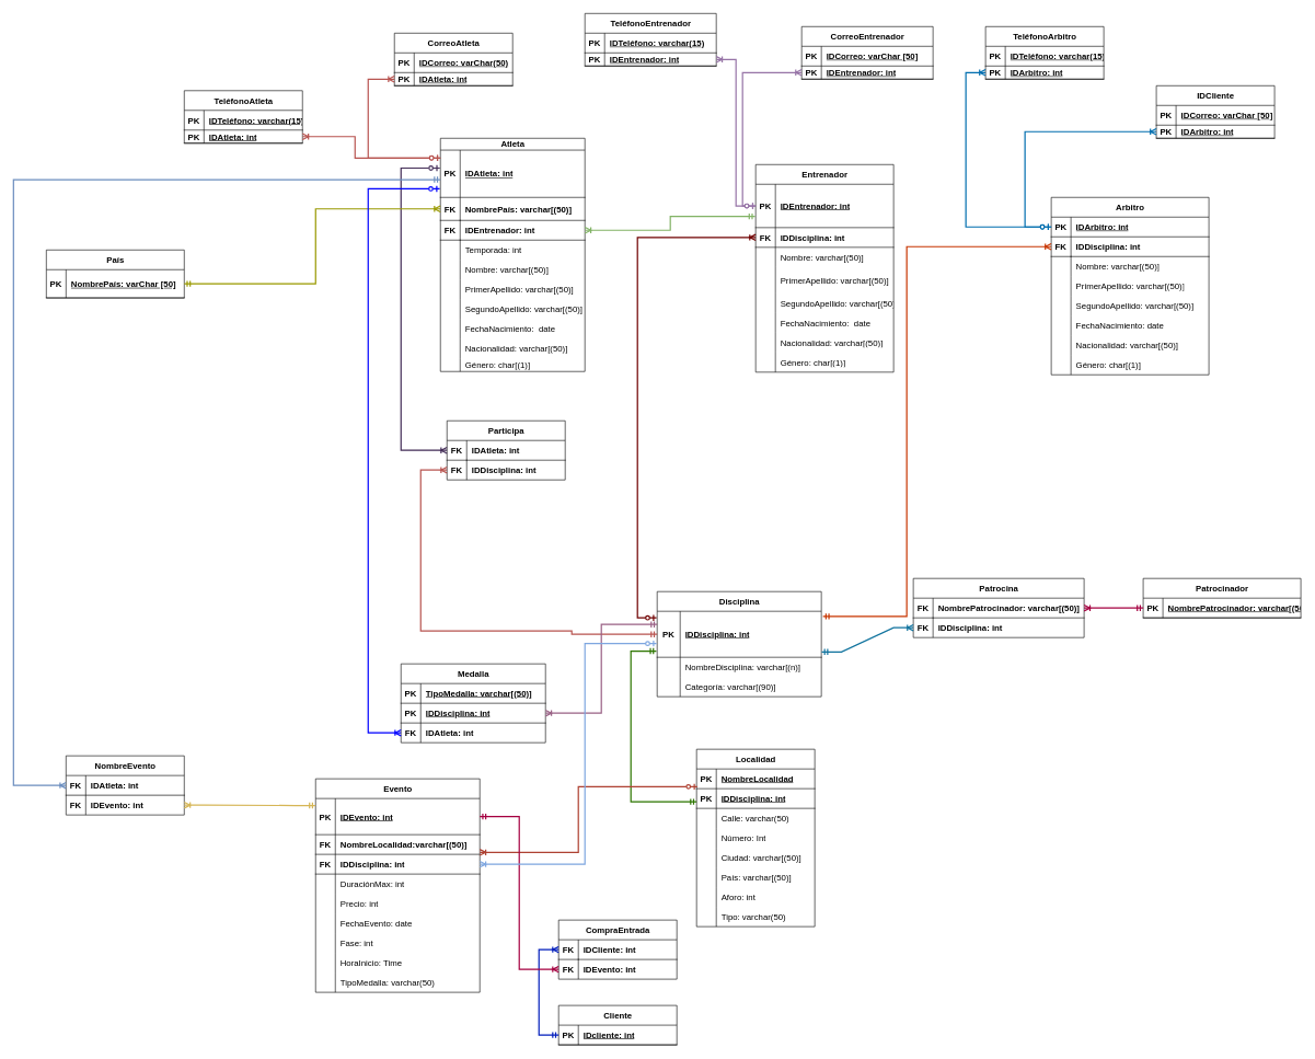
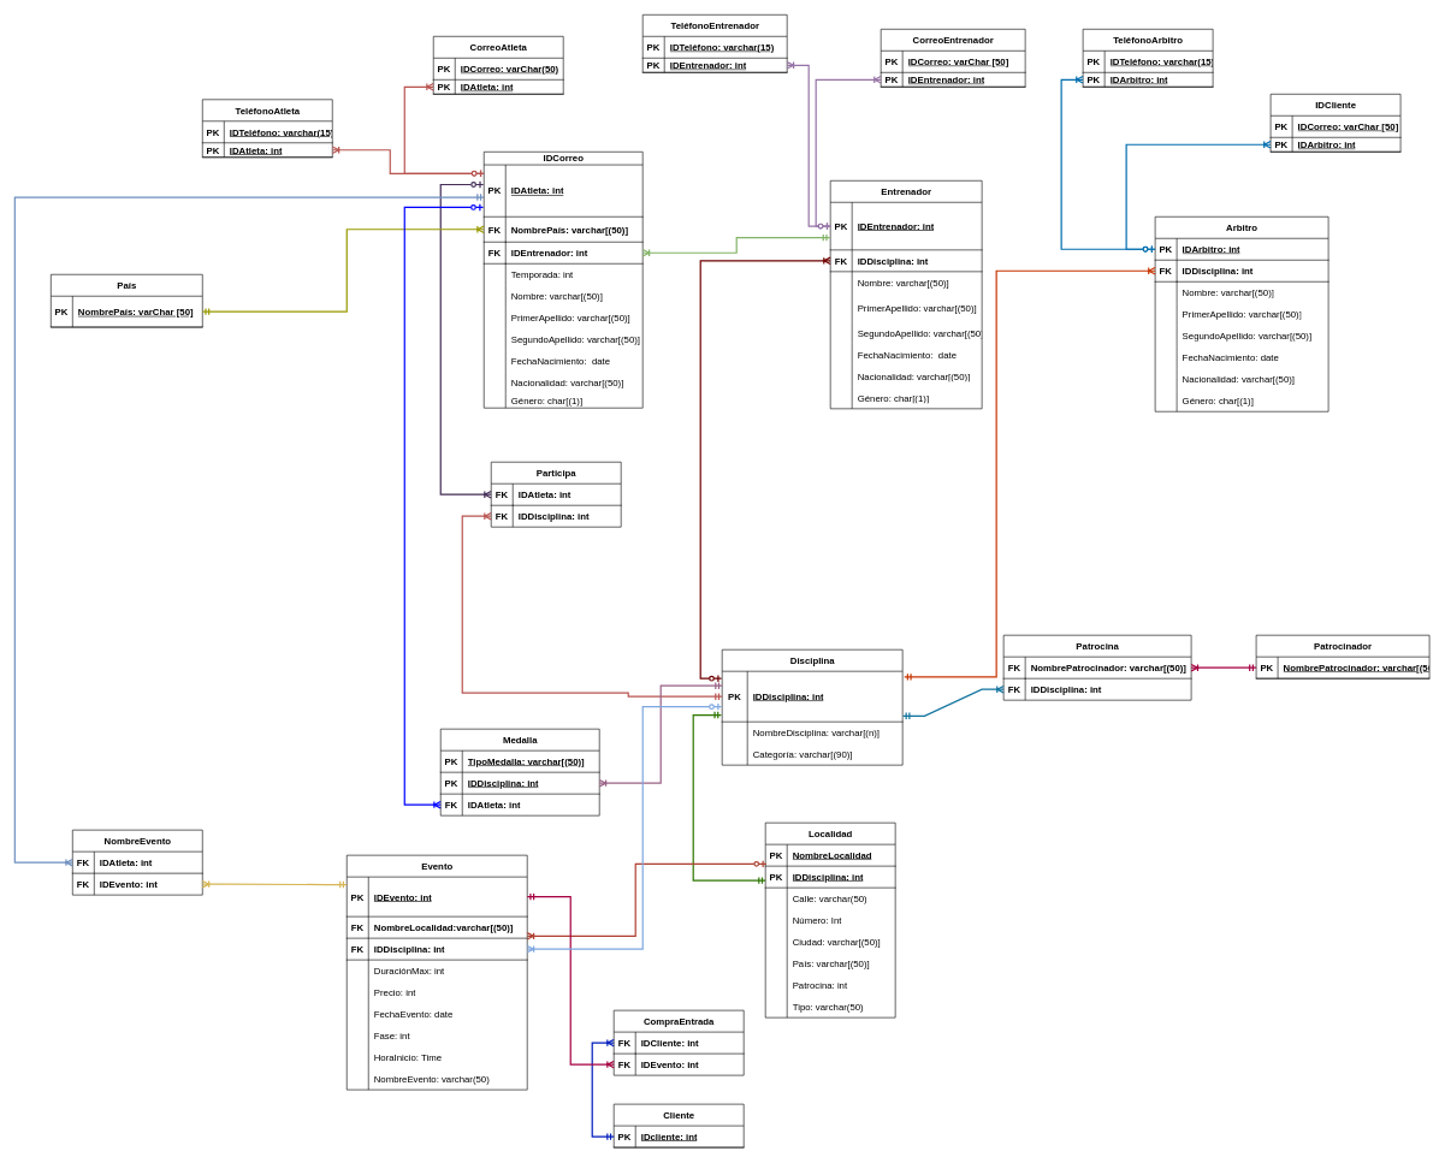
- <mxCell id="119" value="Atleta" style="shape=table;startSize=18;container=1;collapsible=1;childLayout=tableLayout;fixedRows=1;rowLines=0;fontStyle=1;align=center;resizeLast=1;html=1;fontSize=13;" parent="1" vertex="1"><mxGeometry x="670" y="210" width="220" height="355" as="geometry" /></mxCell>
+ <mxCell id="119" value="IDCorreo" style="shape=table;startSize=18;container=1;collapsible=1;childLayout=tableLayout;fixedRows=1;rowLines=0;fontStyle=1;align=center;resizeLast=1;html=1;fontSize=13;" parent="1" vertex="1"><mxGeometry x="670" y="210" width="220" height="355" as="geometry" /></mxCell>
- <mxCell id="111" value="Aforo: int" style="shape=partialRectangle;connectable=0;fillColor=none;top=0;left=0;bottom=0;right=0;align=left;spacingLeft=6;overflow=hidden;fontSize=13;" parent="109" vertex="1"><mxGeometry x="30" width="150" height="30" as="geometry"><mxRectangle width="150" height="30" as="alternateBounds" /></mxGeometry></mxCell>
+ <mxCell id="111" value="Patrocina: int" style="shape=partialRectangle;connectable=0;fillColor=none;top=0;left=0;bottom=0;right=0;align=left;spacingLeft=6;overflow=hidden;fontSize=13;" parent="109" vertex="1"><mxGeometry x="30" width="150" height="30" as="geometry"><mxRectangle width="150" height="30" as="alternateBounds" /></mxGeometry></mxCell>
- <mxCell id="29" value="TipoMedalla: varchar(50)" style="shape=partialRectangle;connectable=0;fillColor=none;top=0;left=0;bottom=0;right=0;align=left;spacingLeft=6;overflow=hidden;fontSize=13;" parent="27" vertex="1"><mxGeometry x="30" width="220" height="30" as="geometry"><mxRectangle width="220" height="30" as="alternateBounds" /></mxGeometry></mxCell>
+ <mxCell id="29" value="NombreEvento: varchar(50)" style="shape=partialRectangle;connectable=0;fillColor=none;top=0;left=0;bottom=0;right=0;align=left;spacingLeft=6;overflow=hidden;fontSize=13;" parent="27" vertex="1"><mxGeometry x="30" width="220" height="30" as="geometry"><mxRectangle width="220" height="30" as="alternateBounds" /></mxGeometry></mxCell>
